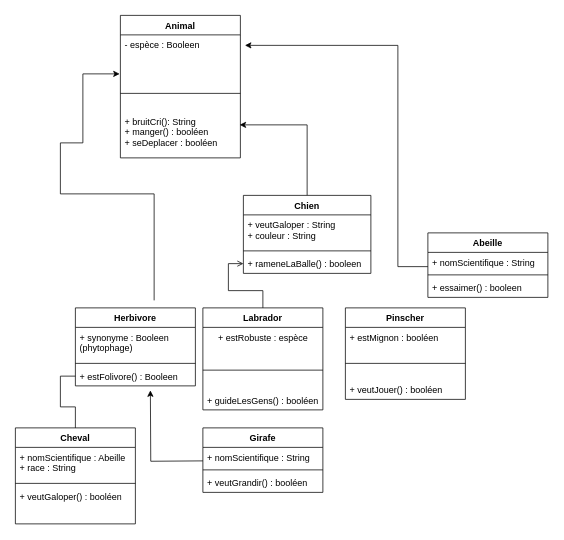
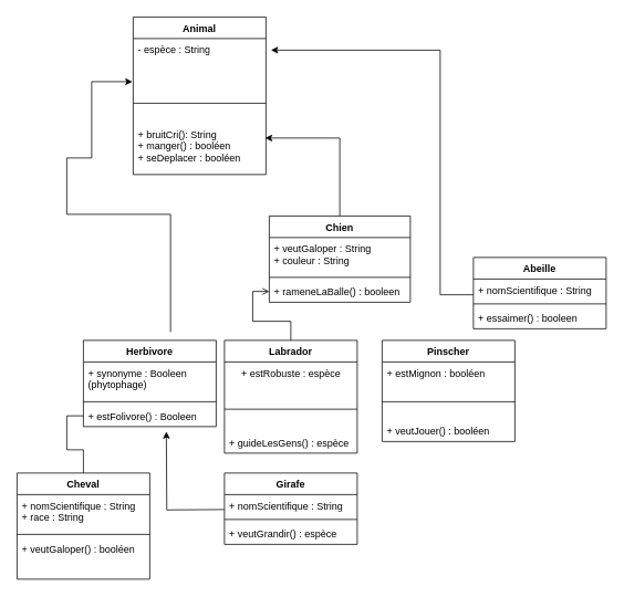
- <mxCell id="6" value="- espèce : Booleen&lt;br&gt;&lt;br&gt;" style="text;strokeColor=none;fillColor=none;align=left;verticalAlign=top;spacingLeft=4;spacingRight=4;overflow=hidden;rotatable=0;points=[[0,0.5],[1,0.5]];portConstraint=eastwest;whiteSpace=wrap;html=1;" vertex="1" parent="5"><mxGeometry y="26" width="160" height="54" as="geometry" /></mxCell>
+ <mxCell id="6" value="- espèce : String&lt;br&gt;&lt;br&gt;" style="text;strokeColor=none;fillColor=none;align=left;verticalAlign=top;spacingLeft=4;spacingRight=4;overflow=hidden;rotatable=0;points=[[0,0.5],[1,0.5]];portConstraint=eastwest;whiteSpace=wrap;html=1;" vertex="1" parent="5"><mxGeometry y="26" width="160" height="54" as="geometry" /></mxCell>
- <mxCell id="22" value="+ guideLesGens() : booléen" style="text;strokeColor=none;fillColor=none;align=left;verticalAlign=top;spacingLeft=4;spacingRight=4;overflow=hidden;rotatable=0;points=[[0,0.5],[1,0.5]];portConstraint=eastwest;whiteSpace=wrap;html=1;" vertex="1" parent="19"><mxGeometry y="110" width="160" height="26" as="geometry" /></mxCell>
+ <mxCell id="22" value="+ guideLesGens() : espèce" style="text;strokeColor=none;fillColor=none;align=left;verticalAlign=top;spacingLeft=4;spacingRight=4;overflow=hidden;rotatable=0;points=[[0,0.5],[1,0.5]];portConstraint=eastwest;whiteSpace=wrap;html=1;" vertex="1" parent="19"><mxGeometry y="110" width="160" height="26" as="geometry" /></mxCell>
- <mxCell id="37" value="+ nomScientifique : Abeille&lt;br&gt;+ race : String" style="text;strokeColor=none;fillColor=none;align=left;verticalAlign=top;spacingLeft=4;spacingRight=4;overflow=hidden;rotatable=0;points=[[0,0.5],[1,0.5]];portConstraint=eastwest;whiteSpace=wrap;html=1;" vertex="1" parent="36"><mxGeometry y="26" width="160" height="44" as="geometry" /></mxCell>
+ <mxCell id="37" value="+ nomScientifique : String&lt;br&gt;+ race : String" style="text;strokeColor=none;fillColor=none;align=left;verticalAlign=top;spacingLeft=4;spacingRight=4;overflow=hidden;rotatable=0;points=[[0,0.5],[1,0.5]];portConstraint=eastwest;whiteSpace=wrap;html=1;" vertex="1" parent="36"><mxGeometry y="26" width="160" height="44" as="geometry" /></mxCell>
- <mxCell id="34" value="+ veutGrandir() : booléen" style="text;strokeColor=none;fillColor=none;align=left;verticalAlign=top;spacingLeft=4;spacingRight=4;overflow=hidden;rotatable=0;points=[[0,0.5],[1,0.5]];portConstraint=eastwest;whiteSpace=wrap;html=1;" vertex="1" parent="31"><mxGeometry y="60" width="160" height="26" as="geometry" /></mxCell>
+ <mxCell id="34" value="+ veutGrandir() : espèce" style="text;strokeColor=none;fillColor=none;align=left;verticalAlign=top;spacingLeft=4;spacingRight=4;overflow=hidden;rotatable=0;points=[[0,0.5],[1,0.5]];portConstraint=eastwest;whiteSpace=wrap;html=1;" vertex="1" parent="31"><mxGeometry y="60" width="160" height="26" as="geometry" /></mxCell>
